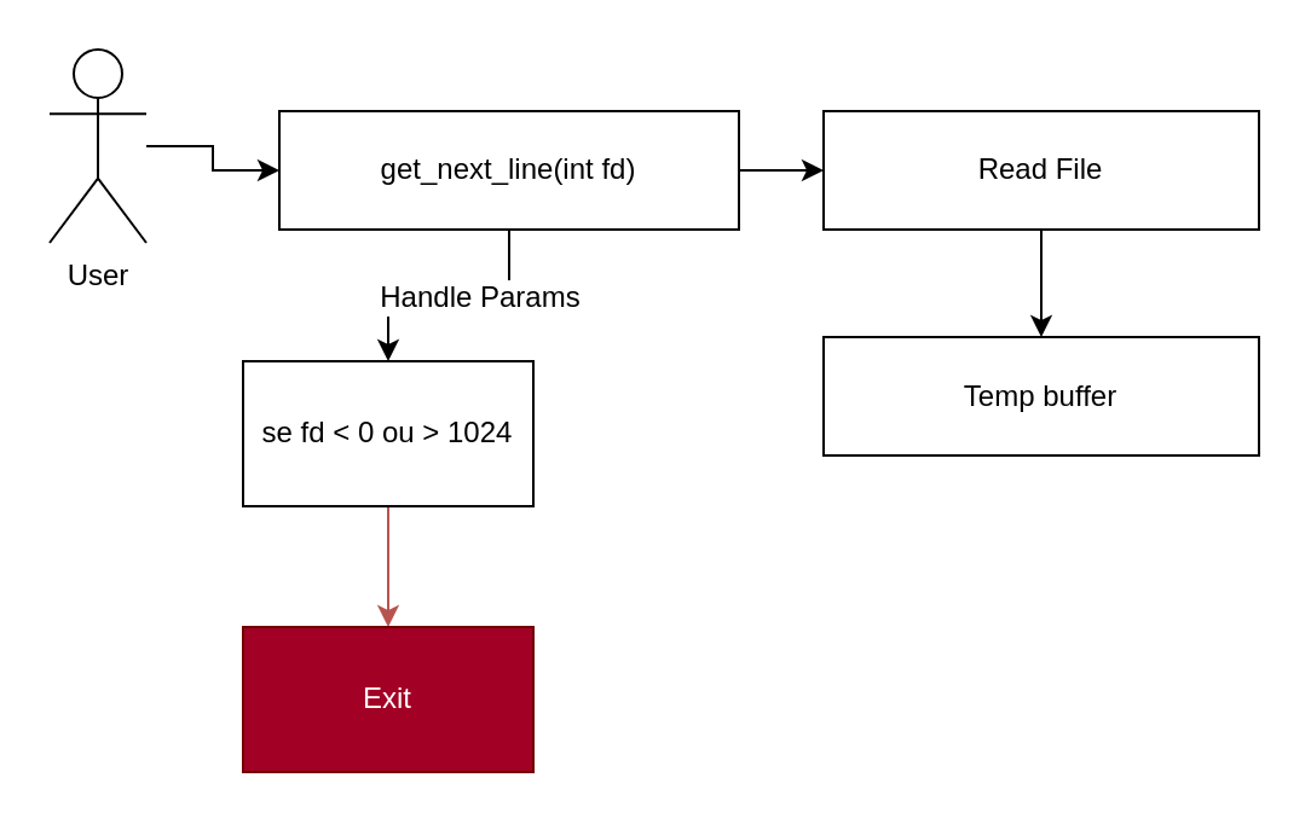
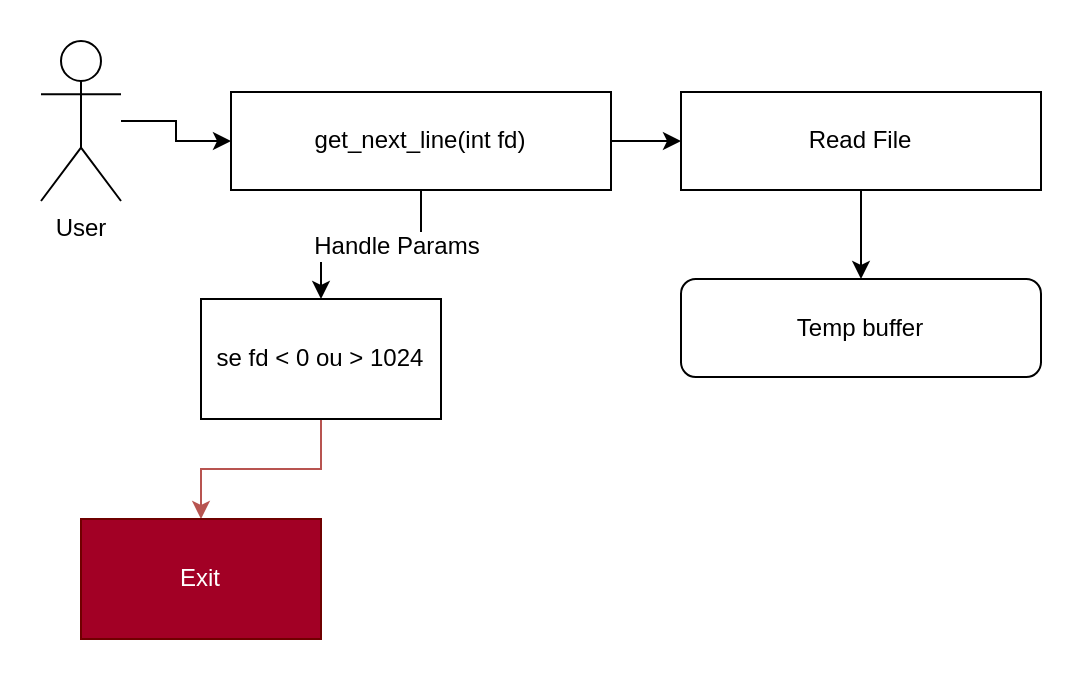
- <mxCell id="13" value="Temp buffer" style="rounded=0;whiteSpace=wrap;html=1;" vertex="1" parent="1"><mxGeometry x="340" y="139" width="180" height="49" as="geometry" /></mxCell>
+ <mxCell id="13" value="Temp buffer" style="whiteSpace=wrap;html=1;rounded=1;" vertex="1" parent="1"><mxGeometry x="340" y="139" width="180" height="49" as="geometry" /></mxCell>
- <mxCell id="10" value="Exit" style="rounded=0;whiteSpace=wrap;html=1;fillColor=#a20025;strokeColor=#6F0000;fontColor=#ffffff;" vertex="1" parent="1"><mxGeometry x="100" y="259" width="120" height="60" as="geometry" /></mxCell>
+ <mxCell id="10" value="Exit" style="rounded=0;whiteSpace=wrap;html=1;fillColor=#a20025;strokeColor=#6F0000;fontColor=#ffffff;" vertex="1" parent="1"><mxGeometry x="40" y="259" width="120" height="60" as="geometry" /></mxCell>
